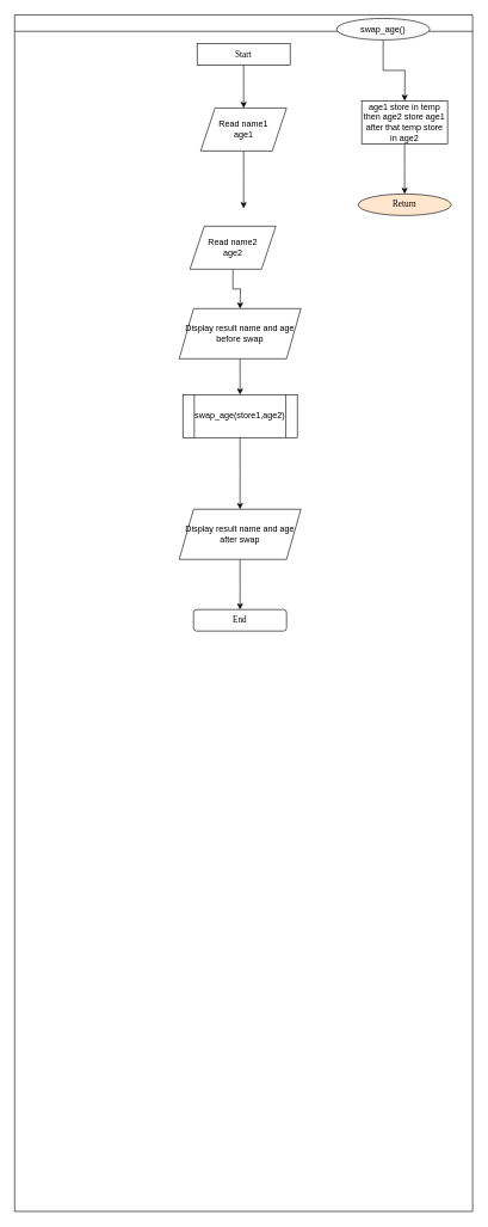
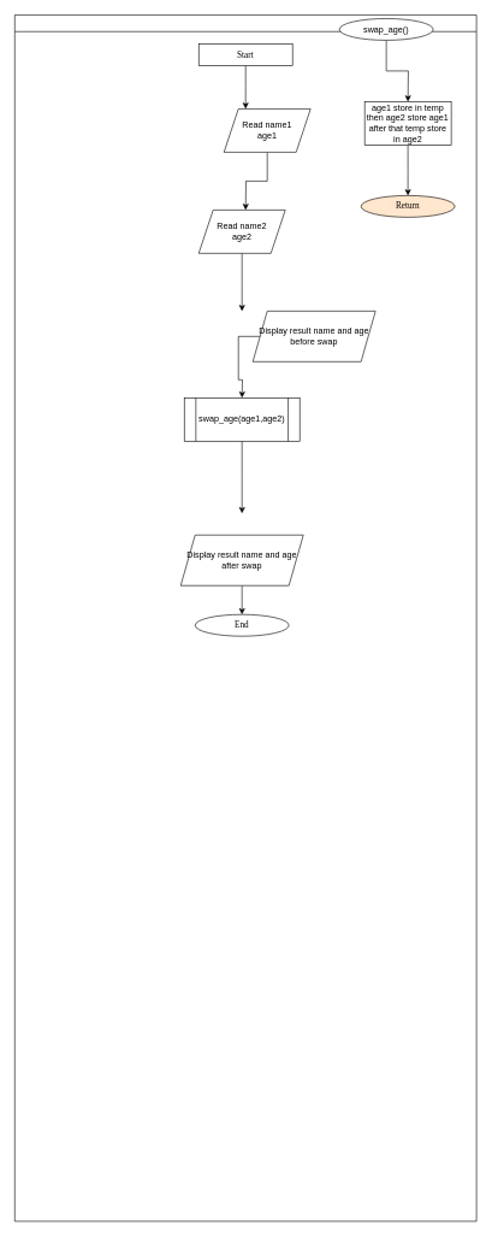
- <mxCell id="6" value="Read name1&lt;div&gt;age1&lt;/div&gt;" style="shape=parallelogram;perimeter=parallelogramPerimeter;whiteSpace=wrap;html=1;fixedSize=1;" vertex="1" parent="2"><mxGeometry x="260" y="130" width="120" height="60" as="geometry" /></mxCell>
+ <mxCell id="6" value="Read name1&lt;div&gt;age1&lt;/div&gt;" style="shape=parallelogram;perimeter=parallelogramPerimeter;whiteSpace=wrap;html=1;fixedSize=1;" vertex="1" parent="2"><mxGeometry x="290" y="130" width="120" height="60" as="geometry" /></mxCell>
- <mxCell id="8" value="Read name2&lt;div&gt;age2&lt;/div&gt;" style="shape=parallelogram;perimeter=parallelogramPerimeter;whiteSpace=wrap;html=1;fixedSize=1;" vertex="1" parent="2"><mxGeometry x="245" y="295" width="120" height="60" as="geometry" /></mxCell>
+ <mxCell id="8" value="Read name2&lt;div&gt;age2&lt;/div&gt;" style="shape=parallelogram;perimeter=parallelogramPerimeter;whiteSpace=wrap;html=1;fixedSize=1;" vertex="1" parent="2"><mxGeometry x="255" y="270" width="120" height="60" as="geometry" /></mxCell>
- <mxCell id="10" value="Display result name and age before swap" style="shape=parallelogram;perimeter=parallelogramPerimeter;whiteSpace=wrap;html=1;fixedSize=1;" vertex="1" parent="2"><mxGeometry x="230" y="410" width="170" height="70" as="geometry" /></mxCell>
+ <mxCell id="10" value="Display result name and age before swap" style="shape=parallelogram;perimeter=parallelogramPerimeter;whiteSpace=wrap;html=1;fixedSize=1;" vertex="1" parent="2"><mxGeometry x="330" y="410" width="170" height="70" as="geometry" /></mxCell>
- <mxCell id="12" value="swap_age(store1,age2)" style="shape=process;whiteSpace=wrap;html=1;backgroundOutline=1;" vertex="1" parent="2"><mxGeometry x="235" y="530" width="160" height="60" as="geometry" /></mxCell>
+ <mxCell id="12" value="swap_age(age1,age2)" style="shape=process;whiteSpace=wrap;html=1;backgroundOutline=1;" vertex="1" parent="2"><mxGeometry x="235" y="530" width="160" height="60" as="geometry" /></mxCell>
- <mxCell id="19" value="Display result name and age after swap" style="shape=parallelogram;perimeter=parallelogramPerimeter;whiteSpace=wrap;html=1;fixedSize=1;" vertex="1" parent="2"><mxGeometry x="230" y="690" width="170" height="70" as="geometry" /></mxCell>
+ <mxCell id="19" value="Display result name and age after swap" style="shape=parallelogram;perimeter=parallelogramPerimeter;whiteSpace=wrap;html=1;fixedSize=1;" vertex="1" parent="2"><mxGeometry x="230" y="720" width="170" height="70" as="geometry" /></mxCell>
- <mxCell id="20" value="&lt;font data-font-src=&quot;https://fonts.googleapis.com/css?family=Sarabun&quot; face=&quot;Sarabun&quot;&gt;End&lt;/font&gt;" style="whiteSpace=wrap;html=1;rounded=1;" vertex="1" parent="2"><mxGeometry x="250" y="830" width="130" height="30" as="geometry" /></mxCell>
+ <mxCell id="20" value="&lt;font data-font-src=&quot;https://fonts.googleapis.com/css?family=Sarabun&quot; face=&quot;Sarabun&quot;&gt;End&lt;/font&gt;" style="ellipse;whiteSpace=wrap;html=1;" vertex="1" parent="2"><mxGeometry x="250" y="830" width="130" height="30" as="geometry" /></mxCell>
